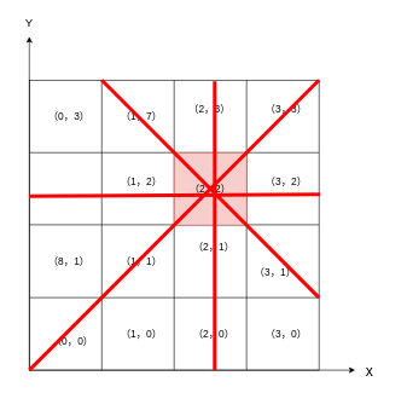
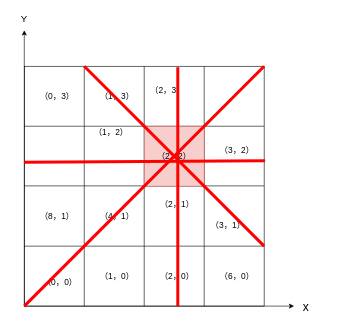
- <mxCell id="23" value="&lt;font style=&quot;font-size: 14px&quot;&gt;（2，3）&lt;/font&gt;" style="text;html=1;strokeColor=none;fillColor=none;align=center;verticalAlign=middle;whiteSpace=wrap;rounded=0;" vertex="1" parent="1"><mxGeometry x="254" y="140" width="70" height="20" as="geometry" /></mxCell>
+ <mxCell id="23" value="&lt;font style=&quot;font-size: 14px&quot;&gt;（2，3）&lt;/font&gt;" style="text;html=1;strokeColor=none;fillColor=none;align=center;verticalAlign=middle;whiteSpace=wrap;rounded=0;" vertex="1" parent="1"><mxGeometry x="244" y="140" width="70" height="20" as="geometry" /></mxCell>
- <mxCell id="26" value="&lt;font style=&quot;font-size: 14px&quot;&gt;（3，3）&lt;/font&gt;" style="text;html=1;strokeColor=none;fillColor=none;align=center;verticalAlign=middle;whiteSpace=wrap;rounded=0;" vertex="1" parent="1"><mxGeometry x="360" y="140" width="70" height="20" as="geometry" /></mxCell>
- <mxCell id="25" value="&lt;font style=&quot;font-size: 14px&quot;&gt;（1，7）&lt;/font&gt;" style="text;html=1;strokeColor=none;fillColor=none;align=center;verticalAlign=middle;whiteSpace=wrap;rounded=0;" vertex="1" parent="1"><mxGeometry x="160" y="150" width="70" height="20" as="geometry" /></mxCell>
+ <mxCell id="25" value="&lt;font style=&quot;font-size: 14px&quot;&gt;（1，3）&lt;/font&gt;" style="text;html=1;strokeColor=none;fillColor=none;align=center;verticalAlign=middle;whiteSpace=wrap;rounded=0;" vertex="1" parent="1"><mxGeometry x="160" y="150" width="70" height="20" as="geometry" /></mxCell>
- <mxCell id="21" value="&lt;font style=&quot;font-size: 14px&quot;&gt;（1，2）&lt;/font&gt;" style="text;html=1;strokeColor=none;fillColor=none;align=center;verticalAlign=middle;whiteSpace=wrap;rounded=0;" vertex="1" parent="1"><mxGeometry x="160" y="240" width="70" height="20" as="geometry" /></mxCell>
+ <mxCell id="21" value="&lt;font style=&quot;font-size: 14px&quot;&gt;（1，2）&lt;/font&gt;" style="text;html=1;strokeColor=none;fillColor=none;align=center;verticalAlign=middle;whiteSpace=wrap;rounded=0;" vertex="1" parent="1"><mxGeometry x="150" y="210" width="70" height="20" as="geometry" /></mxCell>
- <mxCell id="18" value="&lt;font style=&quot;font-size: 14px&quot;&gt;（1，1）&lt;/font&gt;" style="text;html=1;strokeColor=none;fillColor=none;align=center;verticalAlign=middle;whiteSpace=wrap;rounded=0;" vertex="1" parent="1"><mxGeometry x="160" y="350" width="70" height="20" as="geometry" /></mxCell>
+ <mxCell id="18" value="&lt;font style=&quot;font-size: 14px&quot;&gt;（4，1）&lt;/font&gt;" style="text;html=1;strokeColor=none;fillColor=none;align=center;verticalAlign=middle;whiteSpace=wrap;rounded=0;" vertex="1" parent="1"><mxGeometry x="160" y="350" width="70" height="20" as="geometry" /></mxCell>
- <mxCell id="16" value="&lt;font style=&quot;font-size: 14px&quot;&gt;（3，0）&lt;/font&gt;" style="text;html=1;strokeColor=none;fillColor=none;align=center;verticalAlign=middle;whiteSpace=wrap;rounded=0;" vertex="1" parent="1"><mxGeometry x="360" y="450" width="70" height="20" as="geometry" /></mxCell>
+ <mxCell id="16" value="&lt;font style=&quot;font-size: 14px&quot;&gt;（6，0）&lt;/font&gt;" style="text;html=1;strokeColor=none;fillColor=none;align=center;verticalAlign=middle;whiteSpace=wrap;rounded=0;" vertex="1" parent="1"><mxGeometry x="360" y="450" width="70" height="20" as="geometry" /></mxCell>
